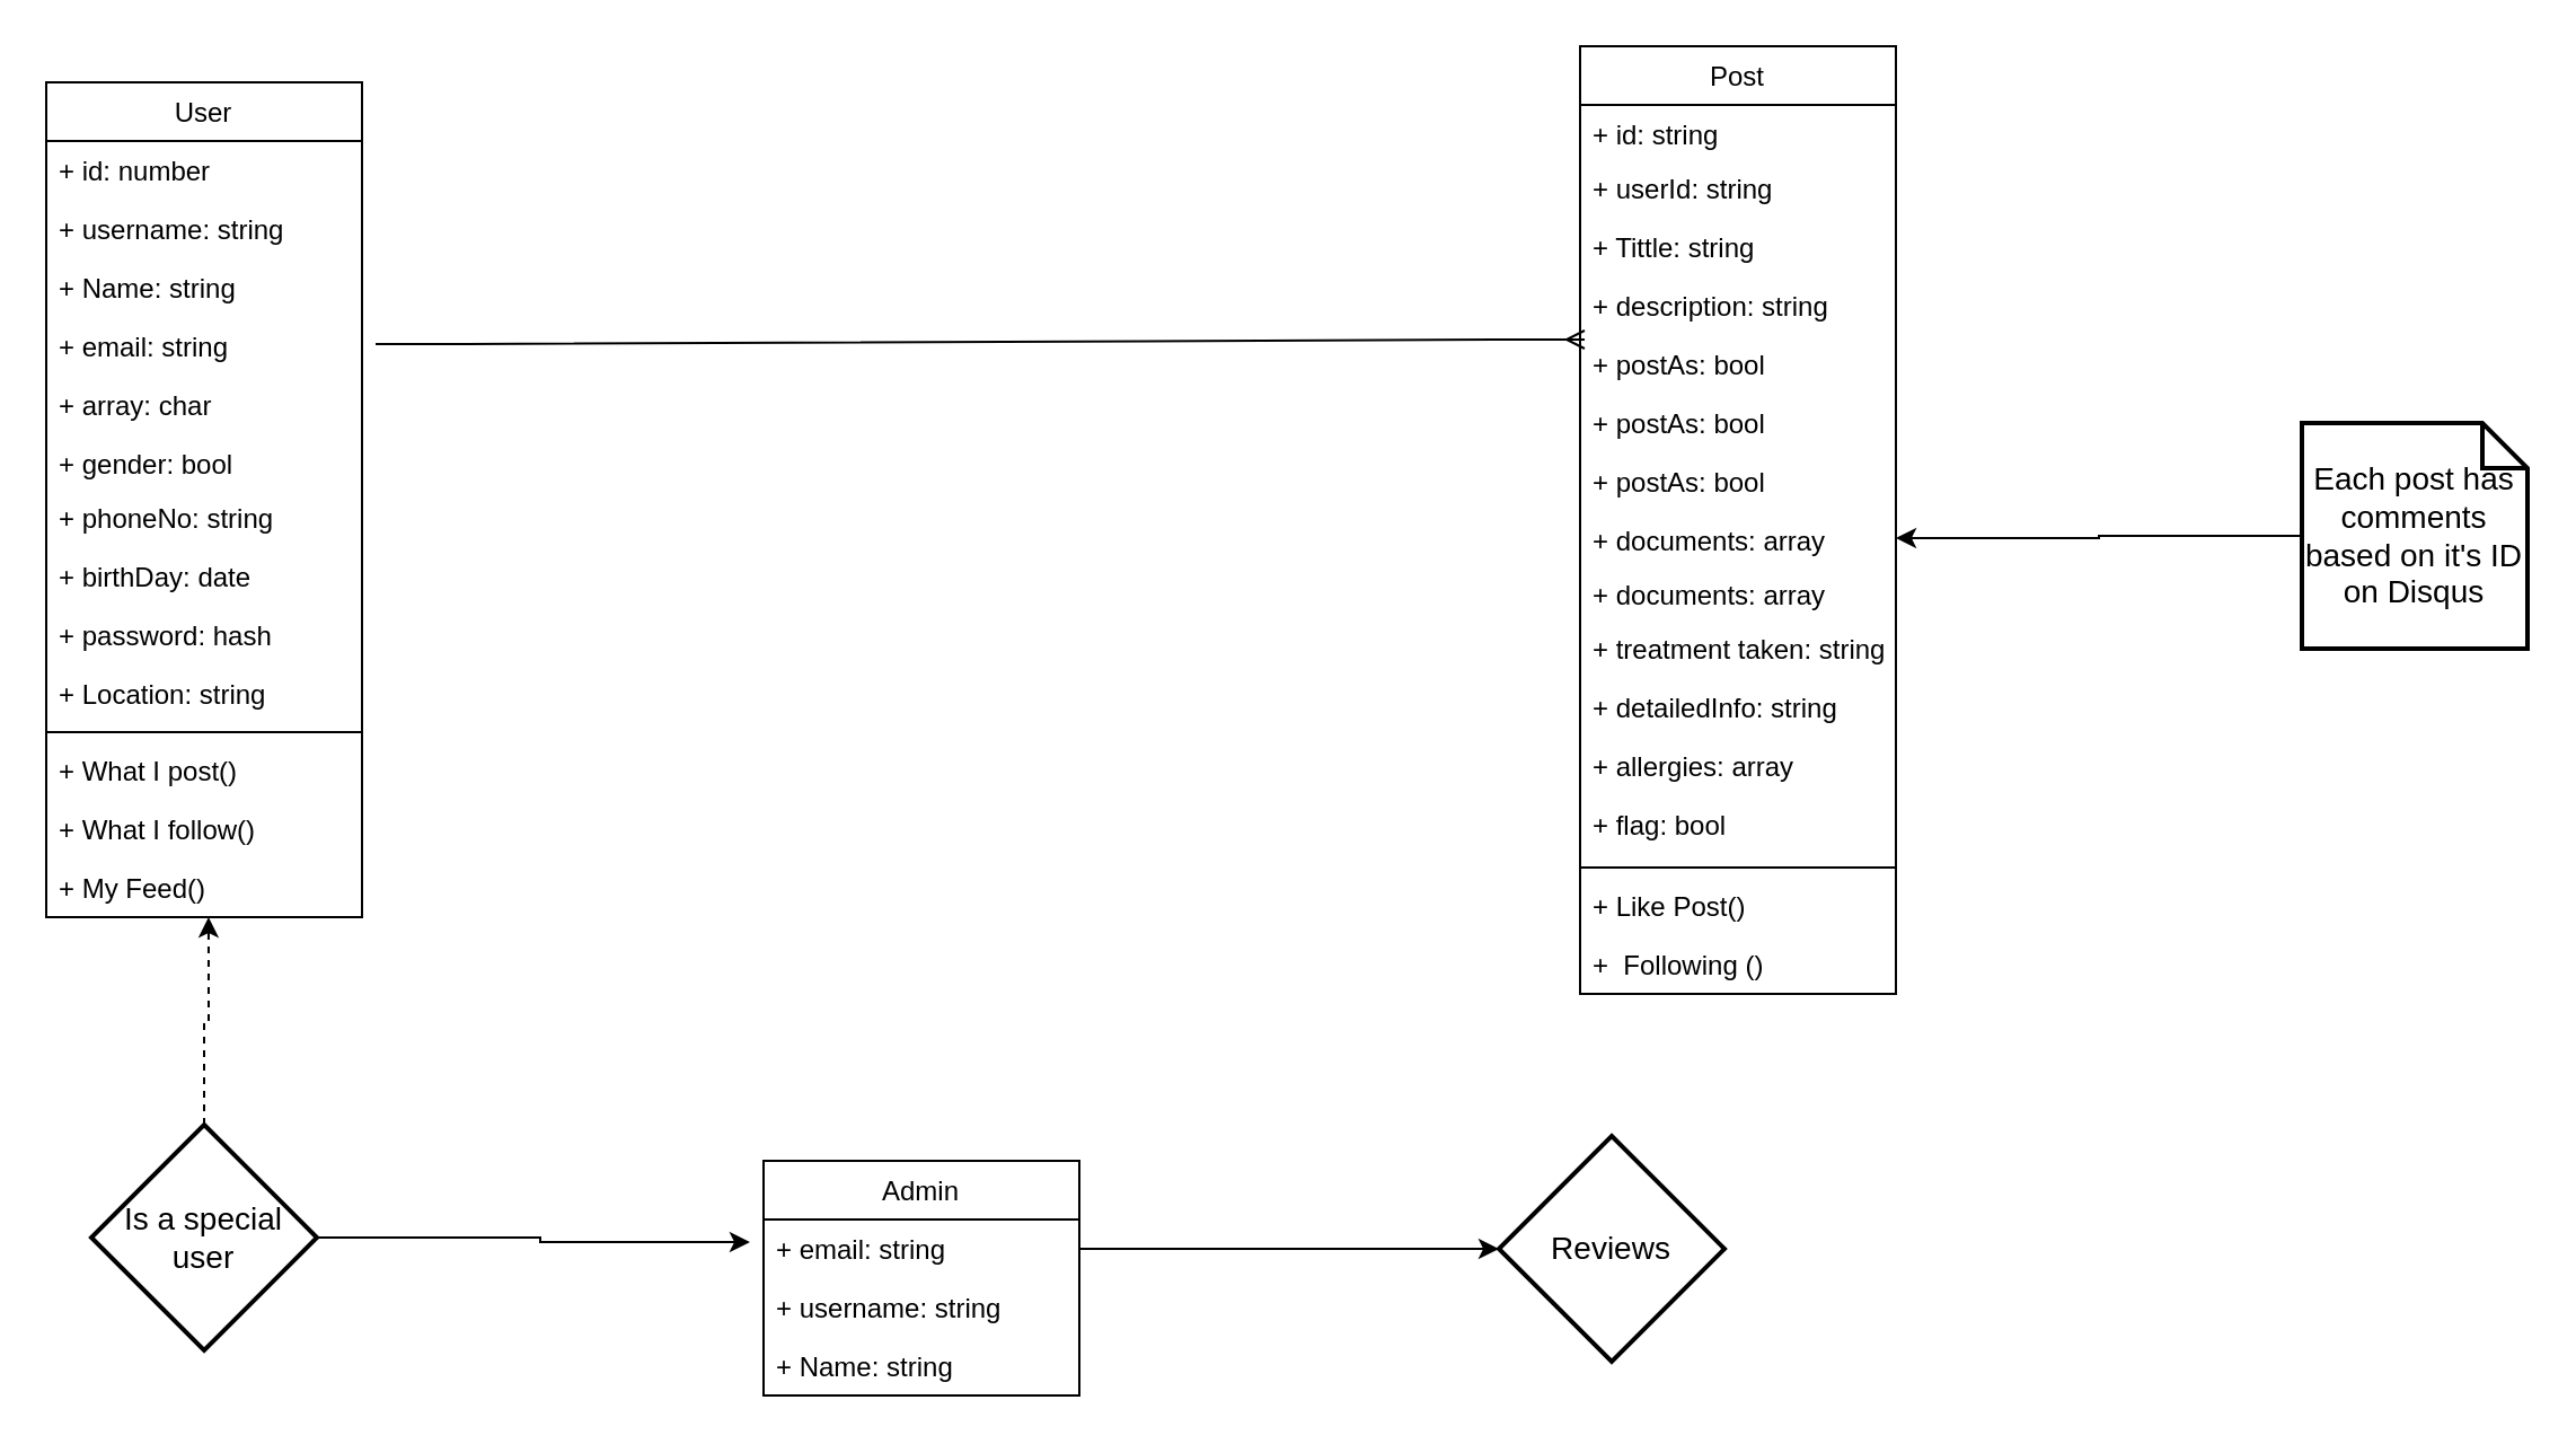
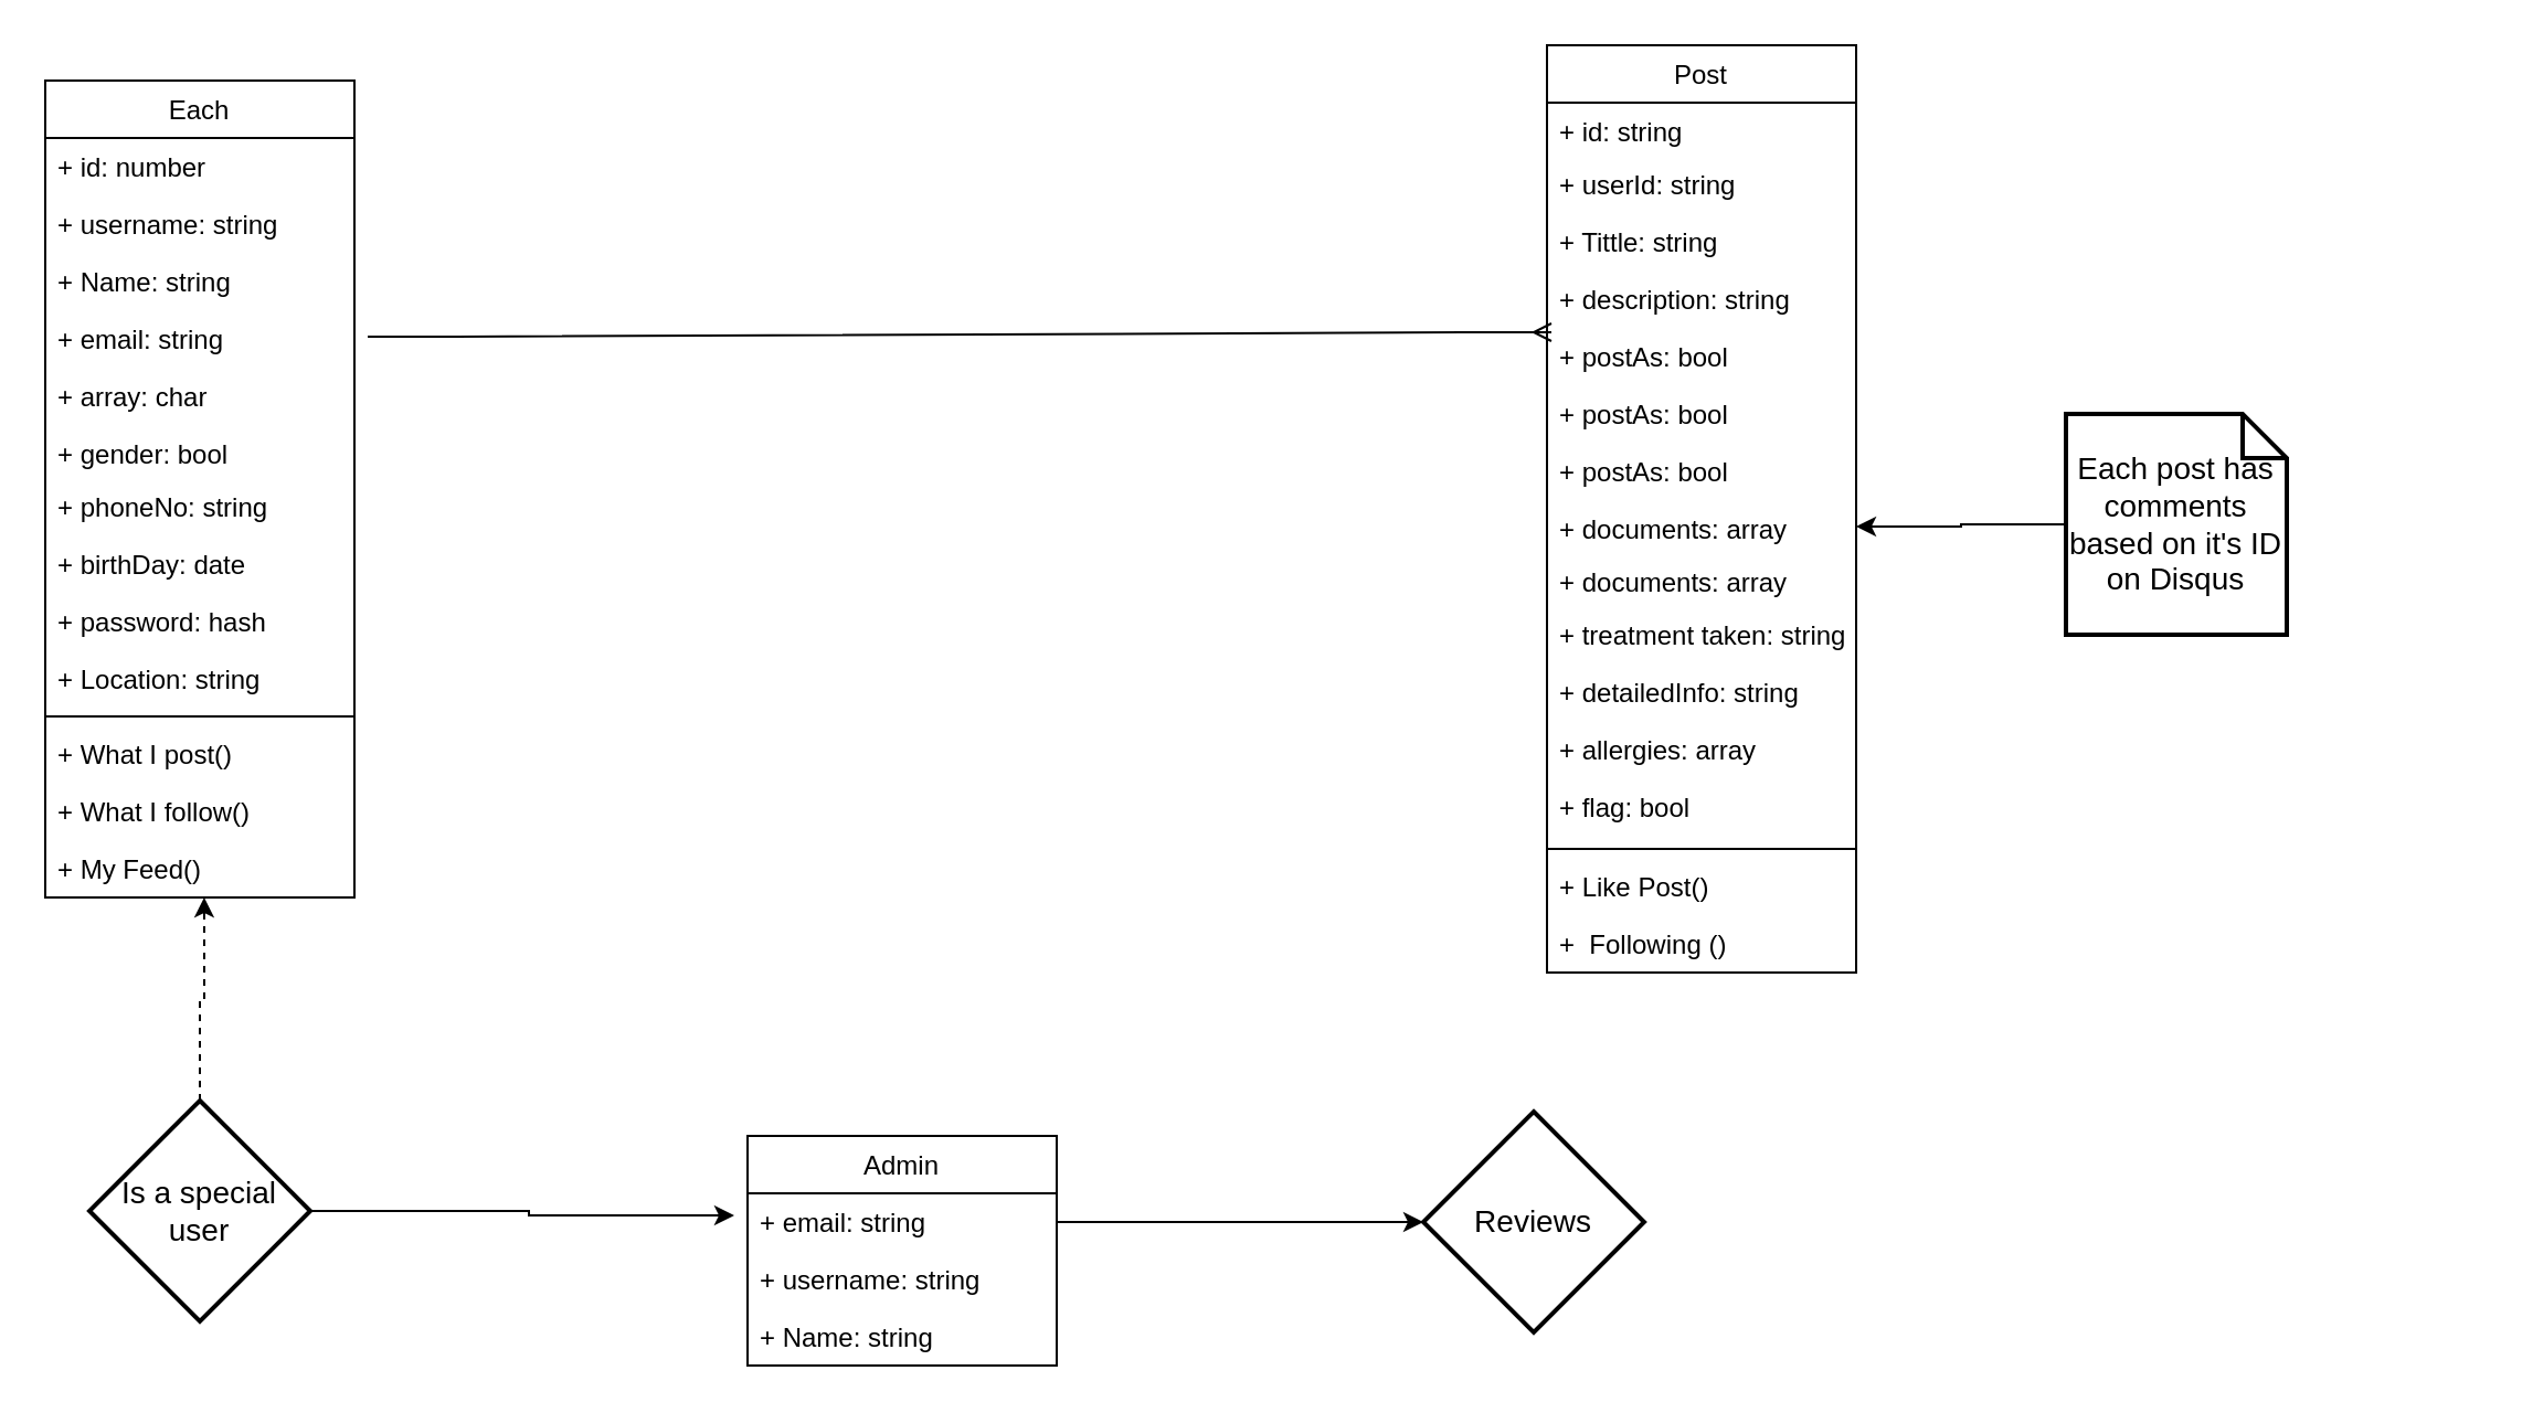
- <mxCell id="2" value="User" style="swimlane;fontStyle=0;childLayout=stackLayout;horizontal=1;startSize=26;fillColor=none;horizontalStack=0;resizeParent=1;resizeParentMax=0;resizeLast=0;collapsible=1;marginBottom=0;" vertex="1" parent="1"><mxGeometry x="20" y="36" width="140" height="370" as="geometry" /></mxCell>
+ <mxCell id="2" value="Each" style="swimlane;fontStyle=0;childLayout=stackLayout;horizontal=1;startSize=26;fillColor=none;horizontalStack=0;resizeParent=1;resizeParentMax=0;resizeLast=0;collapsible=1;marginBottom=0;" vertex="1" parent="1"><mxGeometry x="20" y="36" width="140" height="370" as="geometry" /></mxCell>
- <mxCell id="43" value="Each post has comments based on it's ID on Disqus" style="shape=note;strokeWidth=2;fontSize=14;size=20;whiteSpace=wrap;html=1;" vertex="1" parent="1"><mxGeometry x="1020" y="187" width="100" height="100" as="geometry" /></mxCell>
+ <mxCell id="43" value="Each post has comments based on it's ID on Disqus" style="shape=note;strokeWidth=2;fontSize=14;size=20;whiteSpace=wrap;html=1;" vertex="1" parent="1"><mxGeometry x="935" y="187" width="100" height="100" as="geometry" /></mxCell>
- <mxCell id="41" value="Reviews" style="shape=rhombus;strokeWidth=2;fontSize=17;perimeter=rhombusPerimeter;whiteSpace=wrap;html=1;align=center;fontSize=14;" vertex="1" parent="1"><mxGeometry x="664" y="503" width="100" height="100" as="geometry" /></mxCell>
+ <mxCell id="41" value="Reviews" style="shape=rhombus;strokeWidth=2;fontSize=17;perimeter=rhombusPerimeter;whiteSpace=wrap;html=1;align=center;fontSize=14;" vertex="1" parent="1"><mxGeometry x="644" y="503" width="100" height="100" as="geometry" /></mxCell>
